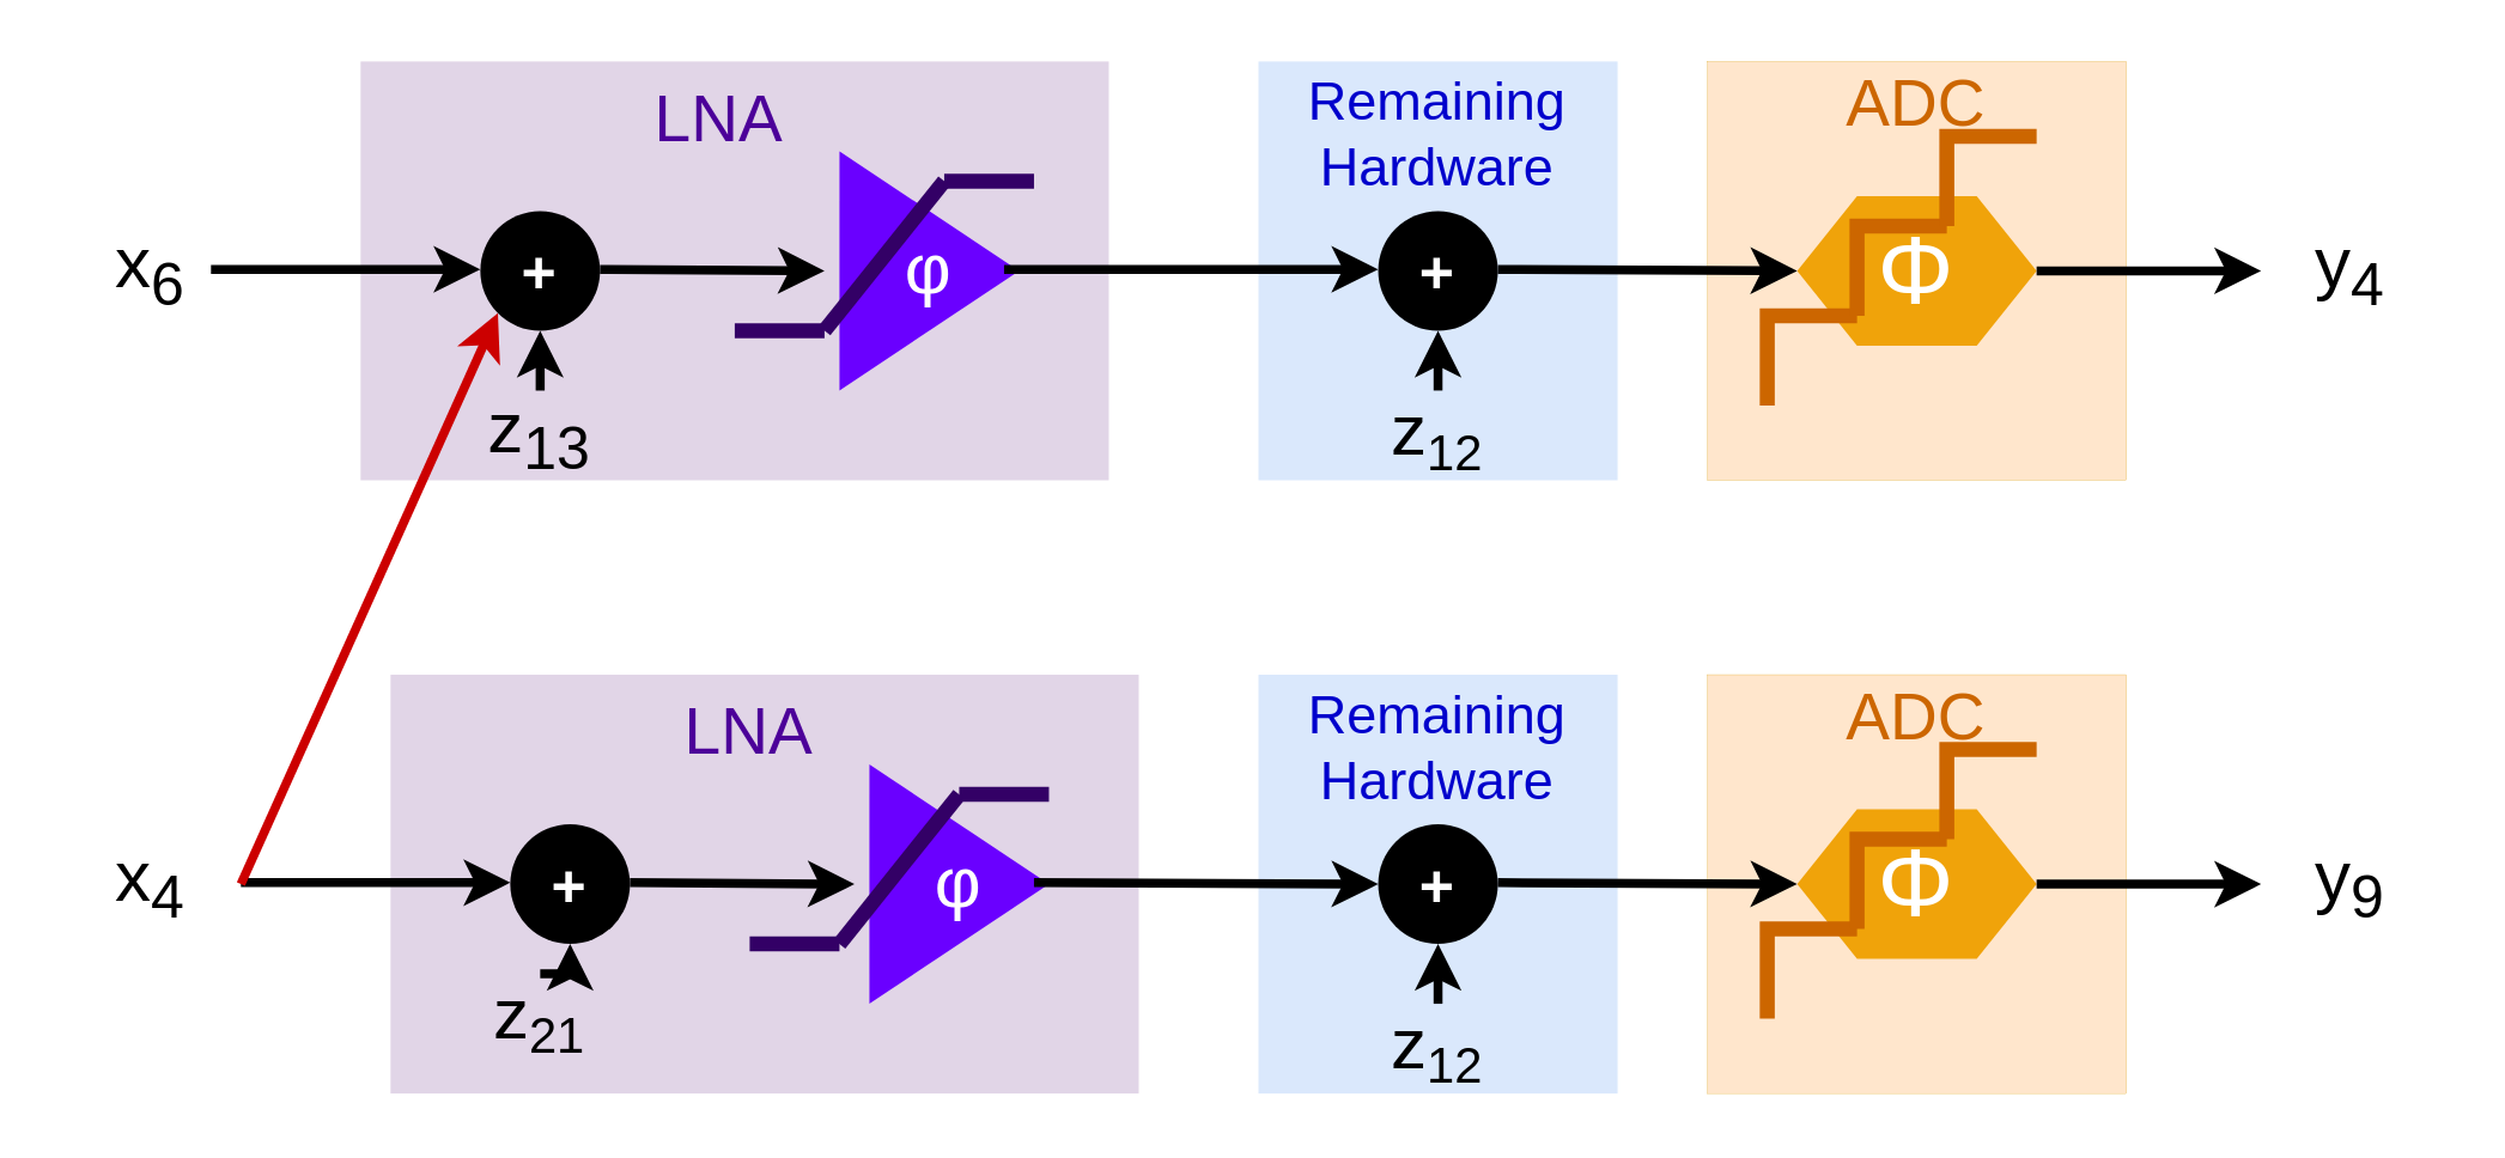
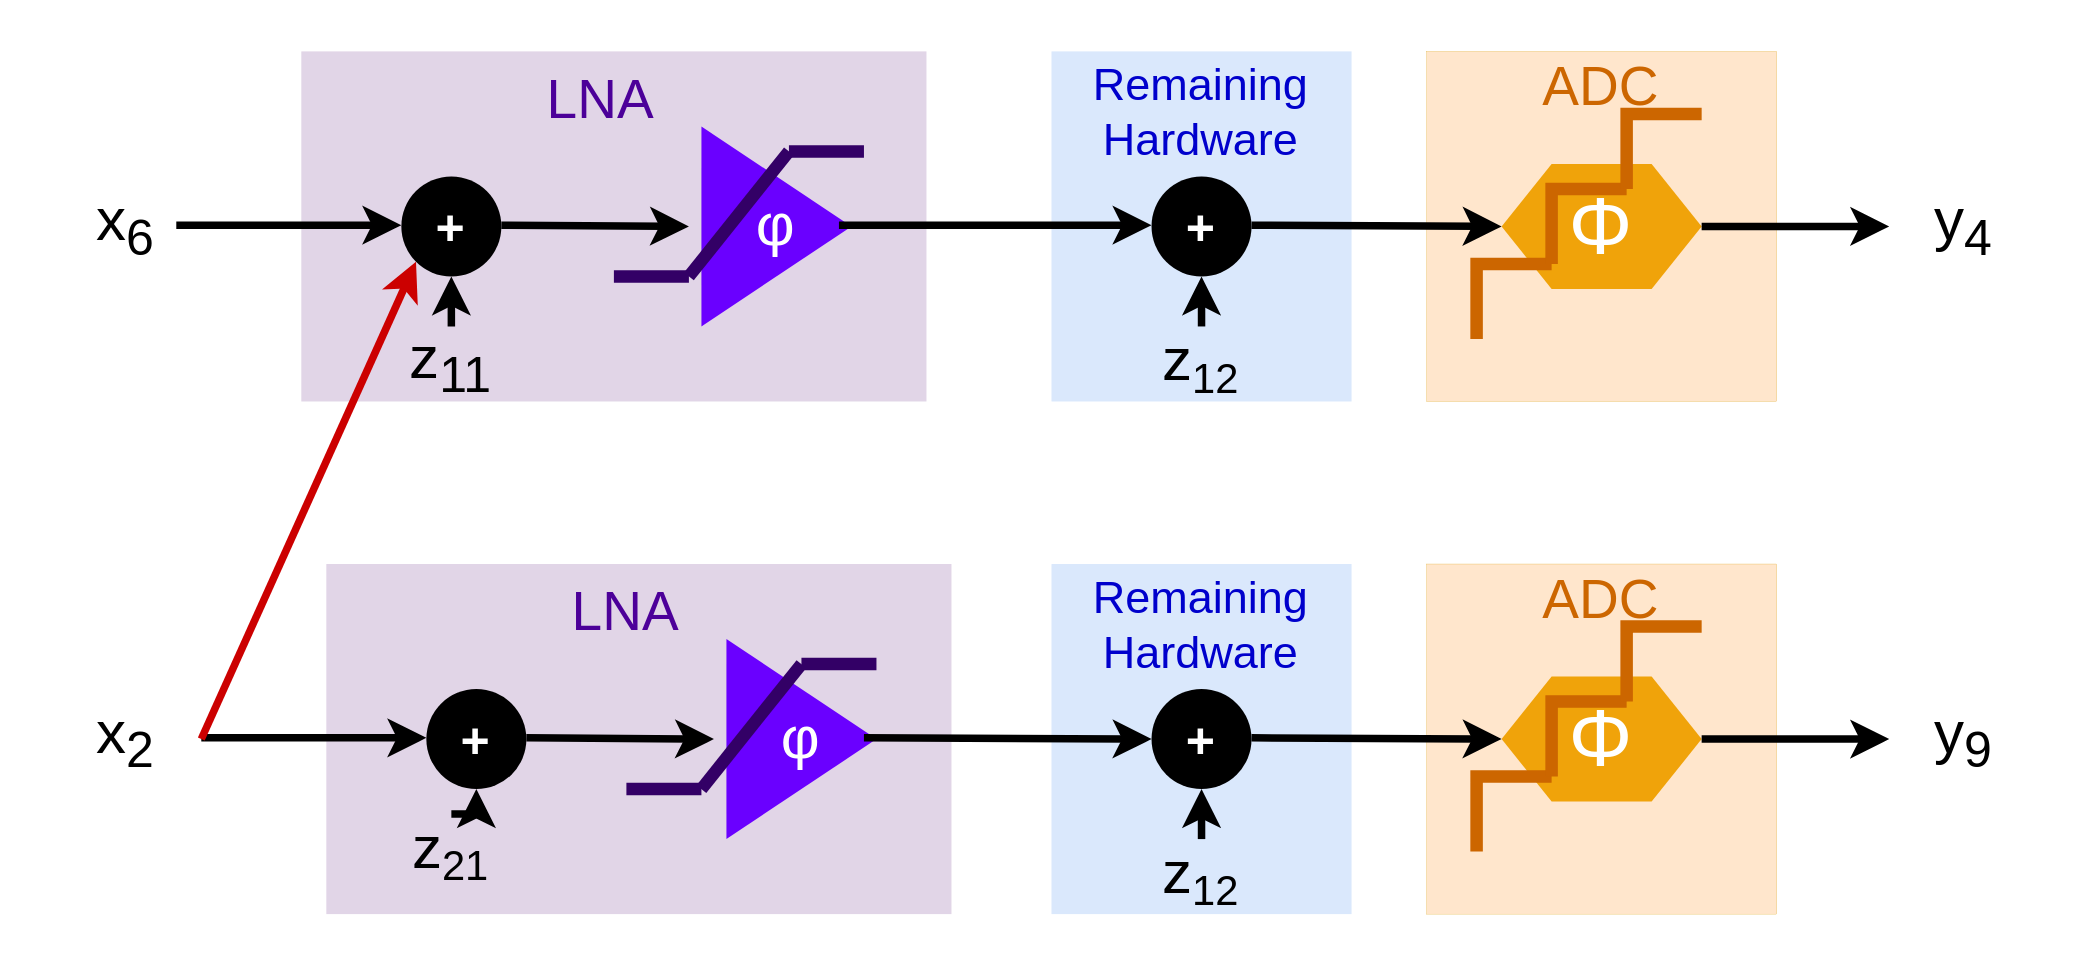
- <mxCell id="15" value="&lt;font style=&quot;font-size: 24px;&quot;&gt;z&lt;sub&gt;13&lt;/sub&gt;&lt;/font&gt;" style="text;html=1;align=center;verticalAlign=middle;whiteSpace=wrap;rounded=0;" vertex="1" parent="1"><mxGeometry x="150" y="130" width="60" height="30" as="geometry" /></mxCell>
+ <mxCell id="15" value="&lt;font style=&quot;font-size: 24px;&quot;&gt;z&lt;sub&gt;11&lt;/sub&gt;&lt;/font&gt;" style="text;html=1;align=center;verticalAlign=middle;whiteSpace=wrap;rounded=0;" vertex="1" parent="1"><mxGeometry x="150" y="130" width="60" height="30" as="geometry" /></mxCell>
- <mxCell id="31" value="&lt;font style=&quot;font-size: 24px;&quot;&gt;x&lt;sub&gt;4&lt;/sub&gt;&lt;/font&gt;" style="text;html=1;align=center;verticalAlign=middle;whiteSpace=wrap;rounded=0;" vertex="1" parent="1"><mxGeometry x="20" y="280" width="60" height="30" as="geometry" /></mxCell>
+ <mxCell id="31" value="&lt;font style=&quot;font-size: 24px;&quot;&gt;x&lt;sub&gt;2&lt;/sub&gt;&lt;/font&gt;" style="text;html=1;align=center;verticalAlign=middle;whiteSpace=wrap;rounded=0;" vertex="1" parent="1"><mxGeometry x="20" y="280" width="60" height="30" as="geometry" /></mxCell>
